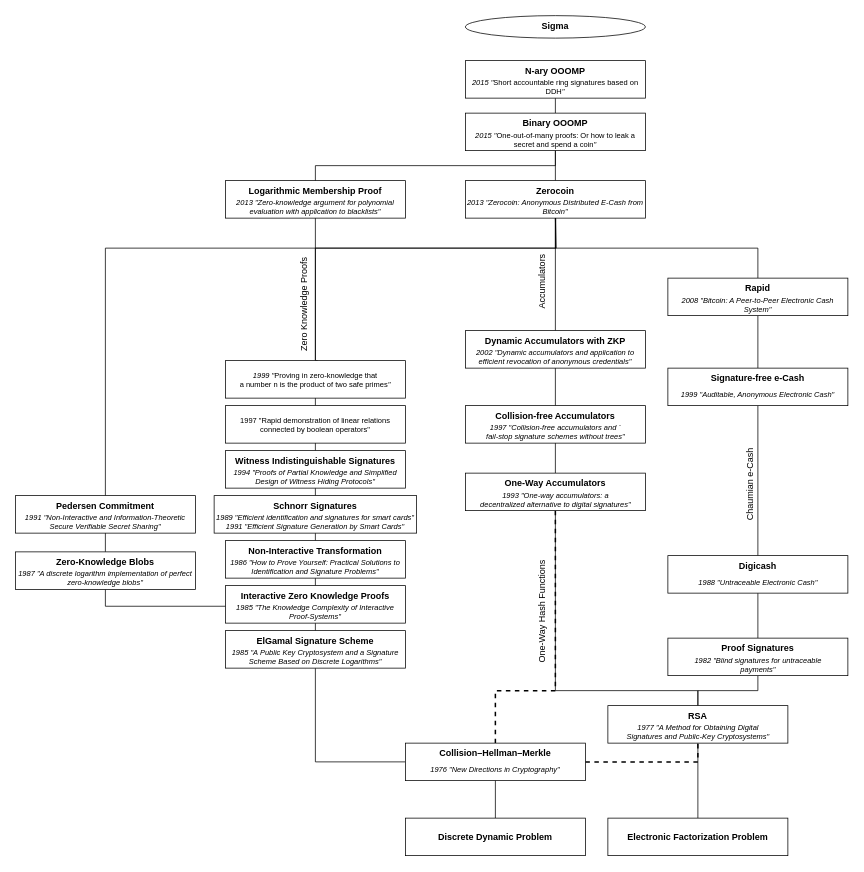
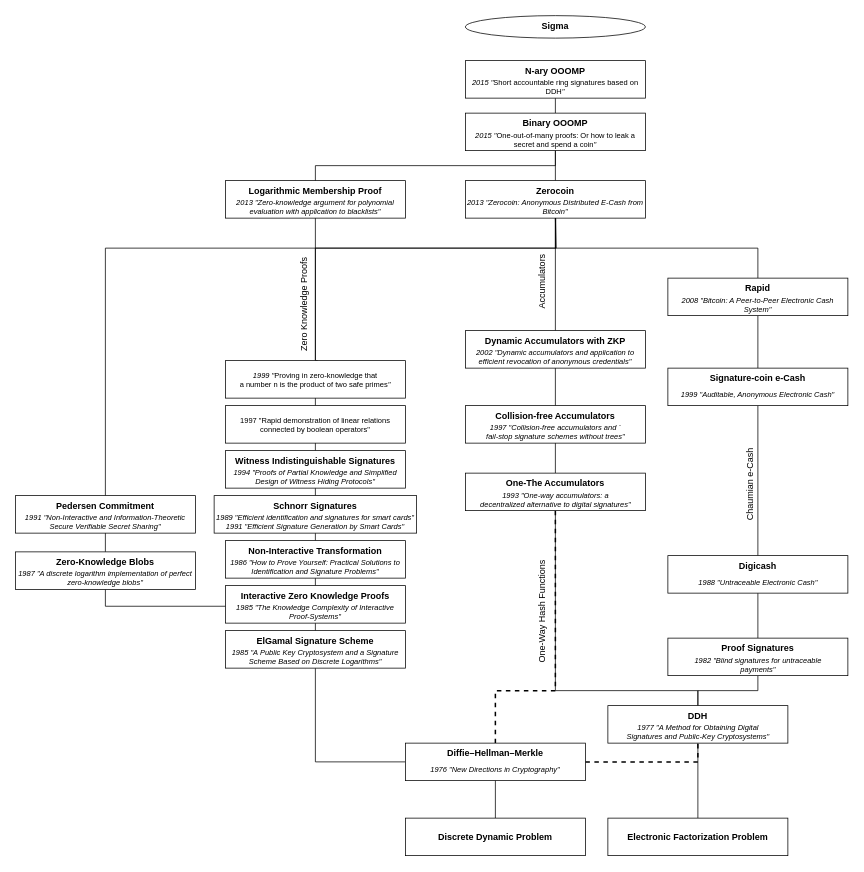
- <mxCell id="25" value="Signature-free e-Cash" style="rounded=0;whiteSpace=wrap;html=1;verticalAlign=top;fontStyle=1" parent="1" vertex="1"><mxGeometry x="890" y="490" width="240" height="50" as="geometry" /></mxCell>
+ <mxCell id="25" value="Signature-coin e-Cash" style="rounded=0;whiteSpace=wrap;html=1;verticalAlign=top;fontStyle=1" parent="1" vertex="1"><mxGeometry x="890" y="490" width="240" height="50" as="geometry" /></mxCell>
- <mxCell id="34" value="One-Way Accumulators" style="rounded=0;whiteSpace=wrap;html=1;verticalAlign=top;fontStyle=1" parent="1" vertex="1"><mxGeometry x="620" y="630" width="240" height="50" as="geometry" /></mxCell>
+ <mxCell id="34" value="One-The Accumulators" style="rounded=0;whiteSpace=wrap;html=1;verticalAlign=top;fontStyle=1" parent="1" vertex="1"><mxGeometry x="620" y="630" width="240" height="50" as="geometry" /></mxCell>
- <mxCell id="4" value="RSA" style="rounded=0;whiteSpace=wrap;html=1;verticalAlign=top;fontStyle=1" parent="1" vertex="1"><mxGeometry x="810" y="940" width="240" height="50" as="geometry" /></mxCell>
+ <mxCell id="4" value="DDH" style="rounded=0;whiteSpace=wrap;html=1;verticalAlign=top;fontStyle=1" parent="1" vertex="1"><mxGeometry x="810" y="940" width="240" height="50" as="geometry" /></mxCell>
- <mxCell id="9" value="Collision–Hellman–Merkle" style="rounded=0;whiteSpace=wrap;html=1;verticalAlign=top;fontStyle=1" parent="1" vertex="1"><mxGeometry x="540" y="990" width="240" height="50" as="geometry" /></mxCell>
+ <mxCell id="9" value="Diffie–Hellman–Merkle" style="rounded=0;whiteSpace=wrap;html=1;verticalAlign=top;fontStyle=1" parent="1" vertex="1"><mxGeometry x="540" y="990" width="240" height="50" as="geometry" /></mxCell>
